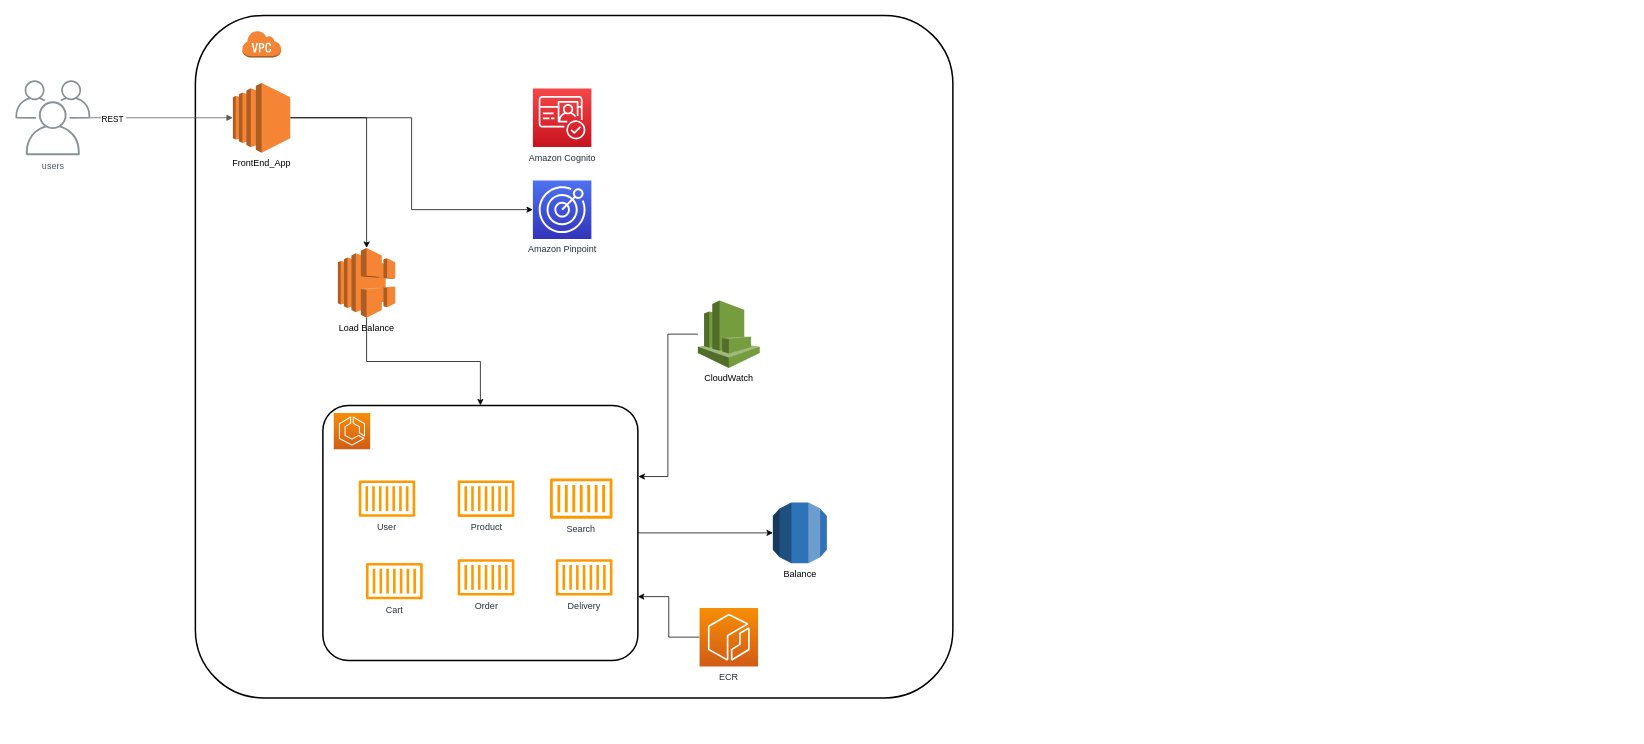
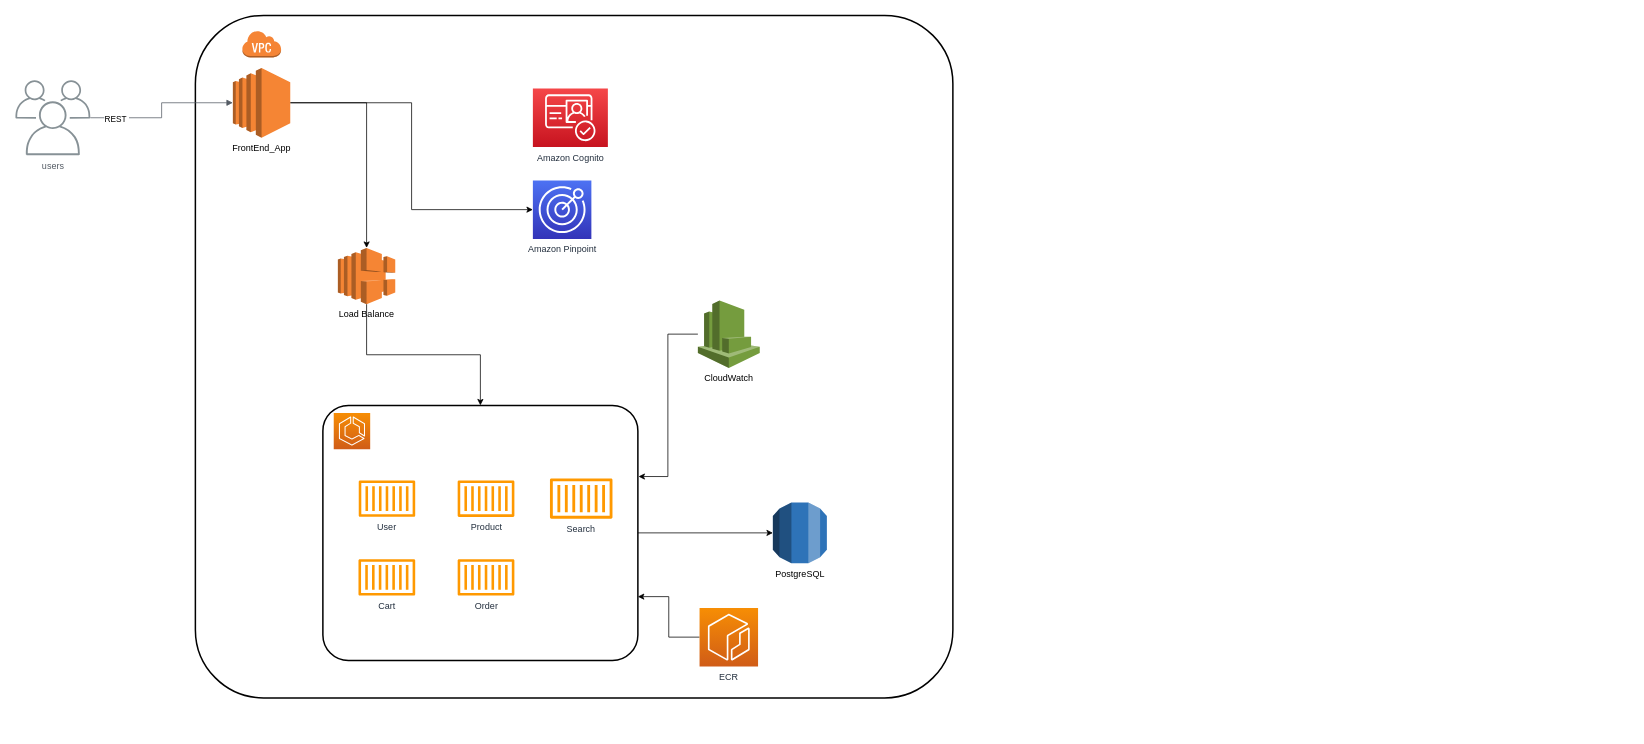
- <mxCell id="7" value="FrontEnd_App" style="outlineConnect=0;dashed=0;verticalLabelPosition=bottom;verticalAlign=top;align=center;html=1;shape=mxgraph.aws3.ec2;fillColor=#F58534;gradientColor=none;" vertex="1" parent="2"><mxGeometry x="50" y="90" width="76.5" height="93" as="geometry" /></mxCell>
+ <mxCell id="7" value="FrontEnd_App" style="outlineConnect=0;dashed=0;verticalLabelPosition=bottom;verticalAlign=top;align=center;html=1;shape=mxgraph.aws3.ec2;fillColor=#F58534;gradientColor=none;" vertex="1" parent="2"><mxGeometry x="50" y="70" width="76.5" height="93" as="geometry" /></mxCell>
- <mxCell id="8" value="Amazon Cognito&lt;br&gt;" style="sketch=0;points=[[0,0,0],[0.25,0,0],[0.5,0,0],[0.75,0,0],[1,0,0],[0,1,0],[0.25,1,0],[0.5,1,0],[0.75,1,0],[1,1,0],[0,0.25,0],[0,0.5,0],[0,0.75,0],[1,0.25,0],[1,0.5,0],[1,0.75,0]];outlineConnect=0;fontColor=#232F3E;gradientColor=#F54749;gradientDirection=north;fillColor=#C7131F;strokeColor=#ffffff;dashed=0;verticalLabelPosition=bottom;verticalAlign=top;align=center;html=1;fontSize=12;fontStyle=0;aspect=fixed;shape=mxgraph.aws4.resourceIcon;resIcon=mxgraph.aws4.cognito;" vertex="1" parent="2"><mxGeometry x="450" y="97.5" width="78" height="78" as="geometry" /></mxCell>
+ <mxCell id="8" value="Amazon Cognito&lt;br&gt;" style="sketch=0;points=[[0,0,0],[0.25,0,0],[0.5,0,0],[0.75,0,0],[1,0,0],[0,1,0],[0.25,1,0],[0.5,1,0],[0.75,1,0],[1,1,0],[0,0.25,0],[0,0.5,0],[0,0.75,0],[1,0.25,0],[1,0.5,0],[1,0.75,0]];outlineConnect=0;fontColor=#232F3E;gradientColor=#F54749;gradientDirection=north;fillColor=#C7131F;strokeColor=#ffffff;dashed=0;verticalLabelPosition=bottom;verticalAlign=top;align=center;html=1;fontSize=12;fontStyle=0;aspect=fixed;shape=mxgraph.aws4.resourceIcon;resIcon=mxgraph.aws4.cognito;" vertex="1" parent="2"><mxGeometry x="450" y="97.5" width="100" height="78" as="geometry" /></mxCell>
- <mxCell id="23" value="Load Balance" style="outlineConnect=0;dashed=0;verticalLabelPosition=bottom;verticalAlign=top;align=center;html=1;shape=mxgraph.aws3.elastic_load_balancing;fillColor=#F58534;gradientColor=none;" vertex="1" parent="2"><mxGeometry x="190" y="310" width="76.5" height="93" as="geometry" /></mxCell>
+ <mxCell id="23" value="Load Balance" style="outlineConnect=0;dashed=0;verticalLabelPosition=bottom;verticalAlign=top;align=center;html=1;shape=mxgraph.aws3.elastic_load_balancing;fillColor=#F58534;gradientColor=none;" vertex="1" parent="2"><mxGeometry x="190" y="310" width="76.5" height="75" as="geometry" /></mxCell>
- <mxCell id="9" value="Balance" style="outlineConnect=0;dashed=0;verticalLabelPosition=bottom;verticalAlign=top;align=center;html=1;shape=mxgraph.aws3.rds;fillColor=#2E73B8;gradientColor=none;" vertex="1" parent="2"><mxGeometry x="770" y="649.5" width="72" height="81" as="geometry" /></mxCell>
+ <mxCell id="9" value="PostgreSQL" style="outlineConnect=0;dashed=0;verticalLabelPosition=bottom;verticalAlign=top;align=center;html=1;shape=mxgraph.aws3.rds;fillColor=#2E73B8;gradientColor=none;" vertex="1" parent="2"><mxGeometry x="770" y="649.5" width="72" height="81" as="geometry" /></mxCell>
- <mxCell id="21" value="Delivery" style="sketch=0;outlineConnect=0;fontColor=#232F3E;gradientColor=none;fillColor=#FF9900;strokeColor=none;dashed=0;verticalLabelPosition=bottom;verticalAlign=top;align=center;html=1;fontSize=12;fontStyle=0;aspect=fixed;pointerEvents=1;shape=mxgraph.aws4.container_1;" vertex="1" parent="13"><mxGeometry x="310.501" y="204.89" width="75.629" height="48.837" as="geometry" /></mxCell>
- <mxCell id="18" value="Cart" style="sketch=0;outlineConnect=0;fontColor=#232F3E;gradientColor=none;fillColor=#FF9900;strokeColor=none;dashed=0;verticalLabelPosition=bottom;verticalAlign=top;align=center;html=1;fontSize=12;fontStyle=0;aspect=fixed;pointerEvents=1;shape=mxgraph.aws4.container_1;" vertex="1" parent="13"><mxGeometry x="57.48" y="209.89" width="75.62" height="48.837" as="geometry" /></mxCell>
+ <mxCell id="18" value="Cart" style="sketch=0;outlineConnect=0;fontColor=#232F3E;gradientColor=none;fillColor=#FF9900;strokeColor=none;dashed=0;verticalLabelPosition=bottom;verticalAlign=top;align=center;html=1;fontSize=12;fontStyle=0;aspect=fixed;pointerEvents=1;shape=mxgraph.aws4.container_1;" vertex="1" parent="13"><mxGeometry x="47.48" y="204.89" width="75.62" height="48.837" as="geometry" /></mxCell>
